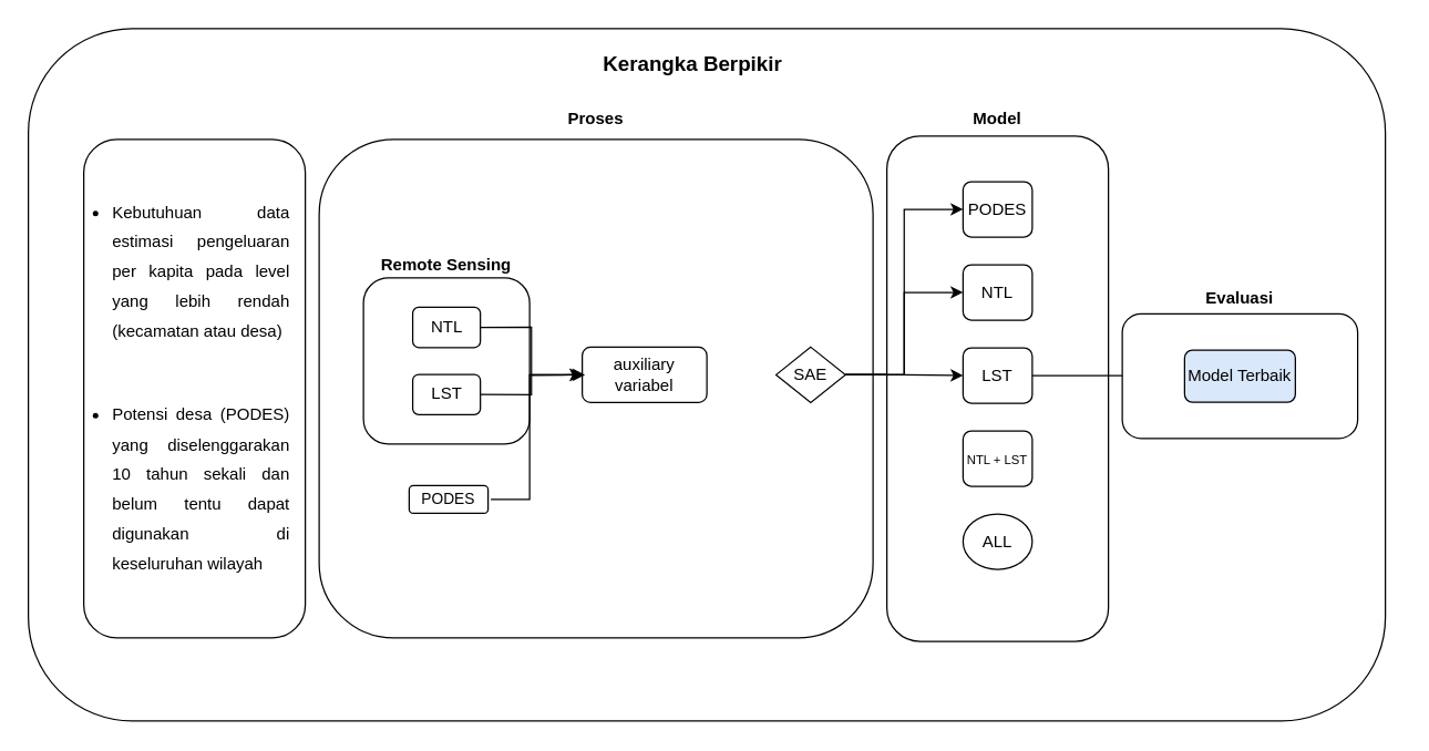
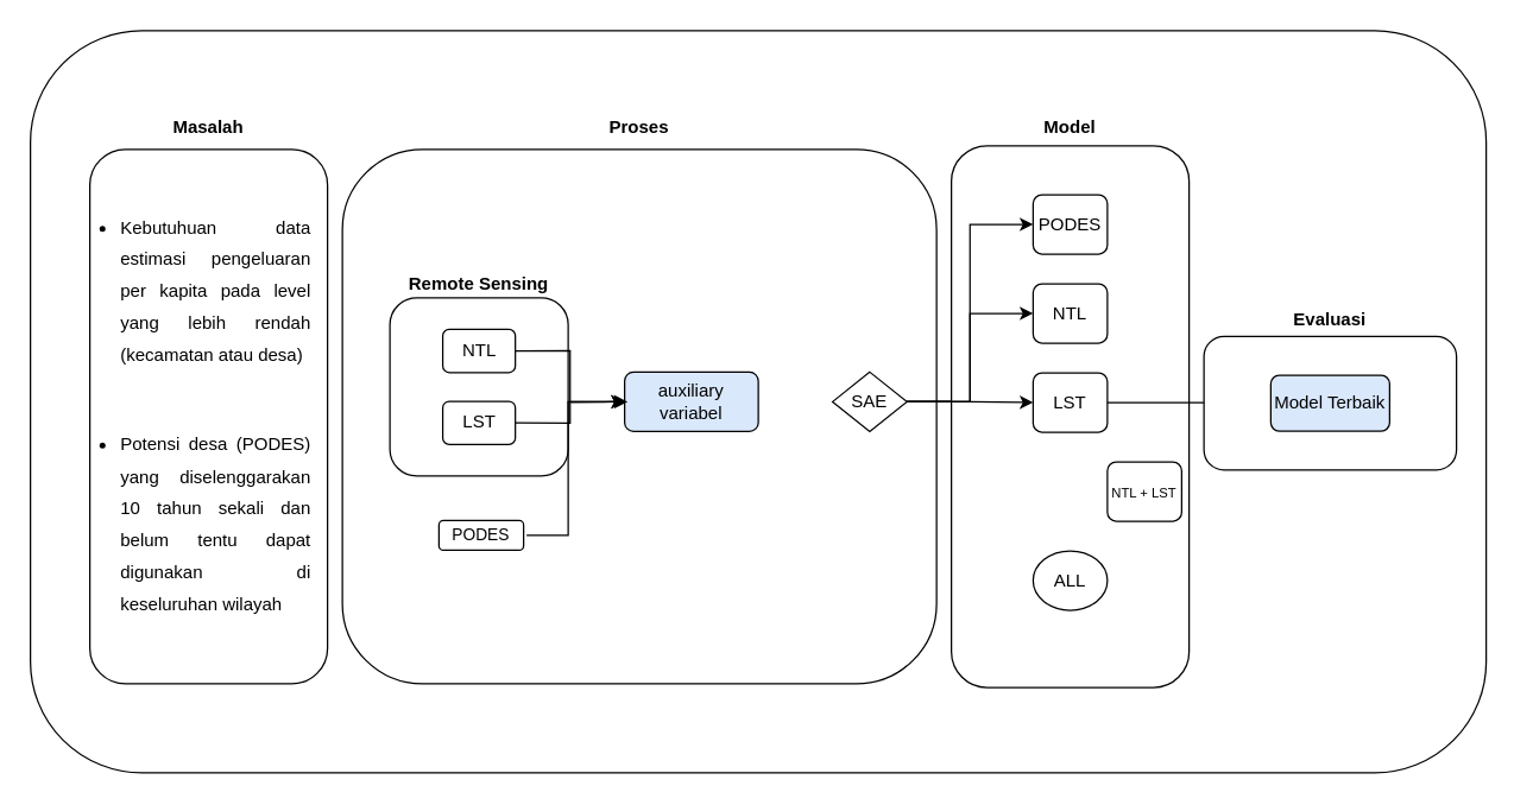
- <mxCell id="41" value="&lt;b&gt;&lt;font style=&quot;font-size: 15px;&quot;&gt;Kerangka Berpikir&lt;/font&gt;&lt;/b&gt;" style="text;html=1;strokeColor=none;fillColor=none;align=center;verticalAlign=middle;whiteSpace=wrap;rounded=0;" vertex="1" parent="1"><mxGeometry x="430" y="30" width="140" height="30" as="geometry" /></mxCell>
+ <mxCell id="6" value="&lt;b&gt;Masalah&lt;/b&gt;" style="text;html=1;strokeColor=none;fillColor=none;align=center;verticalAlign=middle;whiteSpace=wrap;rounded=0;movable=0;resizable=0;rotatable=0;deletable=0;editable=0;locked=1;connectable=0;" vertex="1" parent="3"><mxGeometry x="70" width="60" height="30" as="geometry" /></mxCell>
- <mxCell id="17" value="auxiliary&lt;br&gt;variabel" style="rounded=1;whiteSpace=wrap;html=1;" vertex="1" parent="8"><mxGeometry x="190" y="150" width="90" height="40" as="geometry" /></mxCell>
+ <mxCell id="17" value="auxiliary&lt;br&gt;variabel" style="rounded=1;whiteSpace=wrap;html=1;fillColor=#dae8fc;" vertex="1" parent="8"><mxGeometry x="190" y="150" width="90" height="40" as="geometry" /></mxCell>
- <mxCell id="29" value="&lt;font style=&quot;font-size: 9px;&quot;&gt;NTL + LST&lt;/font&gt;" style="rounded=1;whiteSpace=wrap;html=1;" vertex="1" parent="24"><mxGeometry x="55" y="213" width="50" height="40" as="geometry" /></mxCell>
+ <mxCell id="29" value="&lt;font style=&quot;font-size: 9px;&quot;&gt;NTL + LST&lt;/font&gt;" style="rounded=1;whiteSpace=wrap;html=1;" vertex="1" parent="24"><mxGeometry x="105" y="213" width="50" height="40" as="geometry" /></mxCell>
